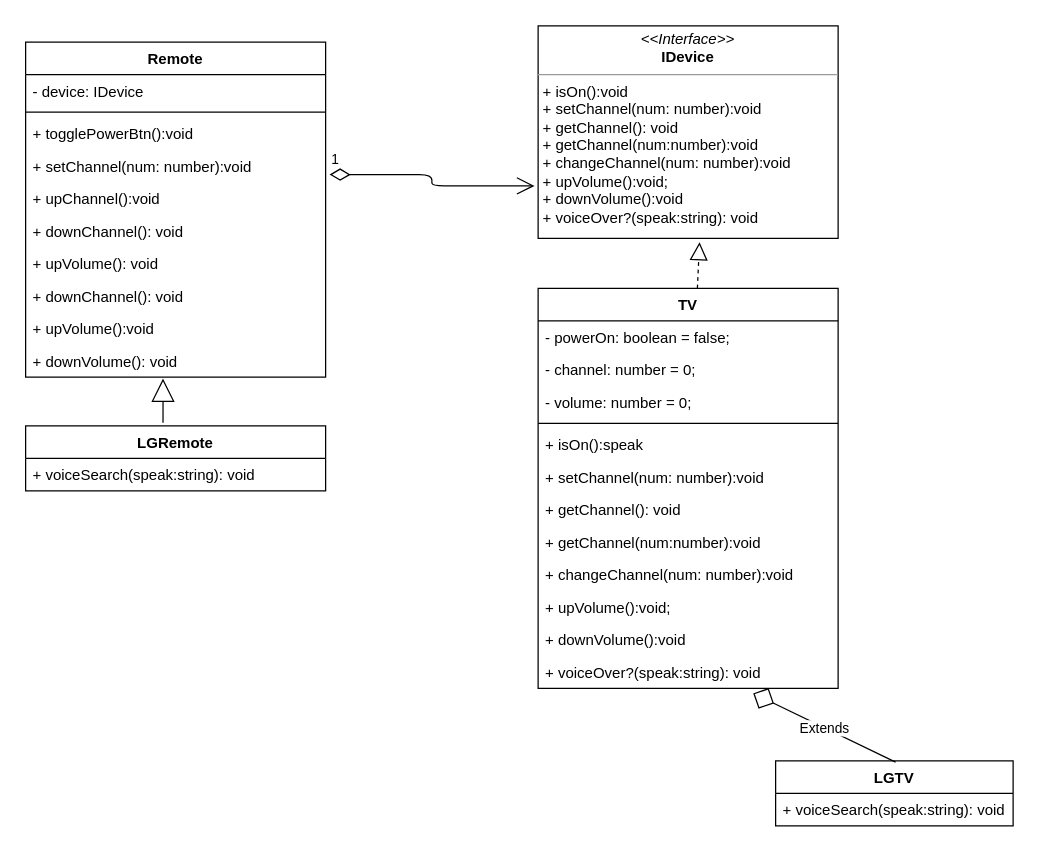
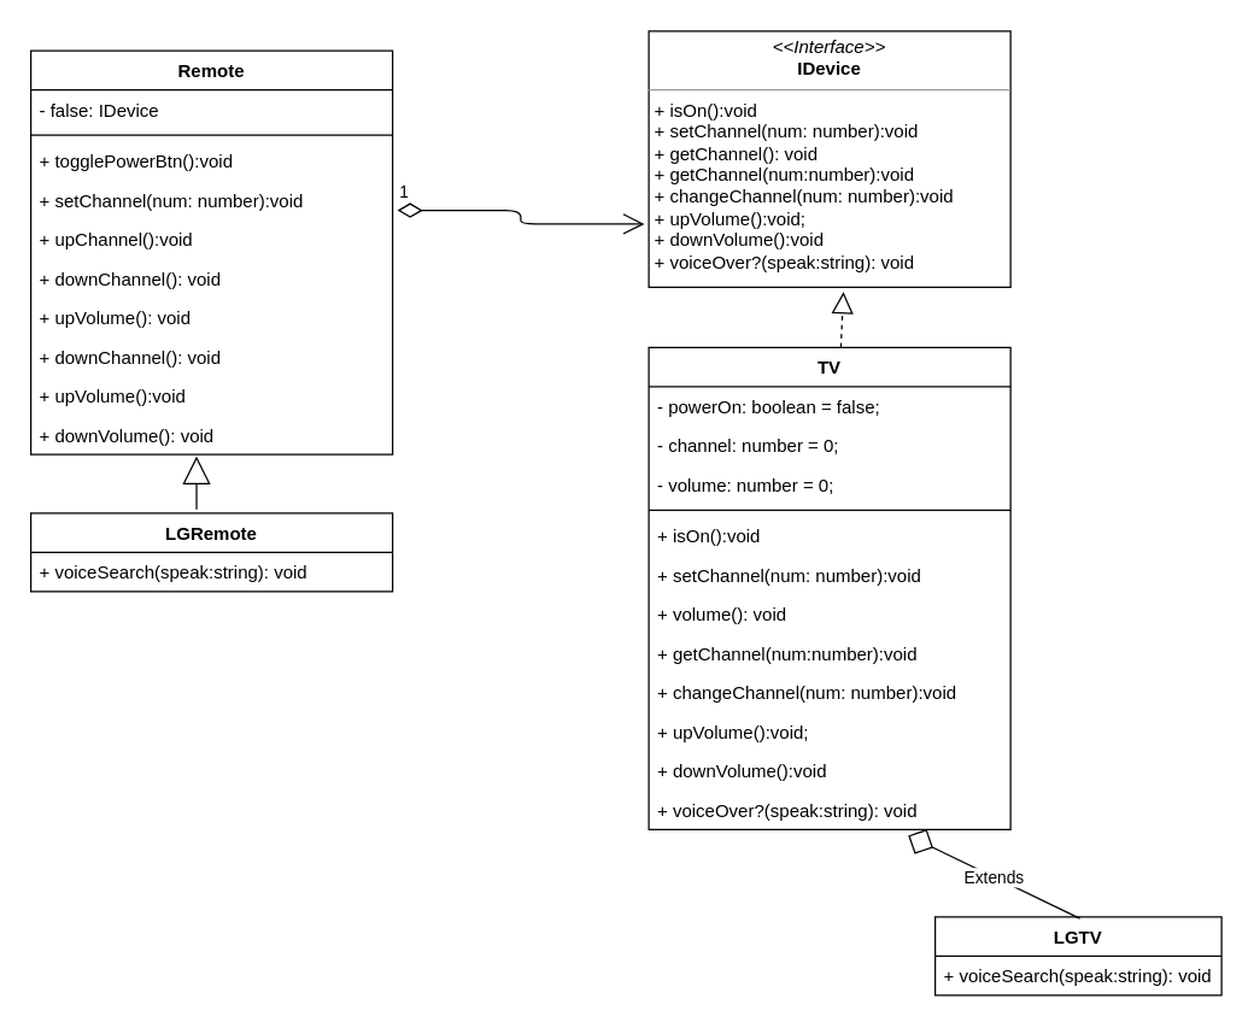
- <mxCell id="19" value="- device: IDevice" style="text;strokeColor=none;fillColor=none;align=left;verticalAlign=top;spacingLeft=4;spacingRight=4;overflow=hidden;rotatable=0;points=[[0,0.5],[1,0.5]];portConstraint=eastwest;" parent="18" vertex="1"><mxGeometry y="26" width="240" height="26" as="geometry" /></mxCell>
+ <mxCell id="19" value="- false: IDevice" style="text;strokeColor=none;fillColor=none;align=left;verticalAlign=top;spacingLeft=4;spacingRight=4;overflow=hidden;rotatable=0;points=[[0,0.5],[1,0.5]];portConstraint=eastwest;" parent="18" vertex="1"><mxGeometry y="26" width="240" height="26" as="geometry" /></mxCell>
- <mxCell id="8" value="+ isOn():speak" style="text;strokeColor=none;fillColor=none;align=left;verticalAlign=top;spacingLeft=4;spacingRight=4;overflow=hidden;rotatable=0;points=[[0,0.5],[1,0.5]];portConstraint=eastwest;" parent="3" vertex="1"><mxGeometry y="112" width="240" height="26" as="geometry" /></mxCell>
+ <mxCell id="8" value="+ isOn():void" style="text;strokeColor=none;fillColor=none;align=left;verticalAlign=top;spacingLeft=4;spacingRight=4;overflow=hidden;rotatable=0;points=[[0,0.5],[1,0.5]];portConstraint=eastwest;" parent="3" vertex="1"><mxGeometry y="112" width="240" height="26" as="geometry" /></mxCell>
- <mxCell id="10" value="+ getChannel(): void&#10;" style="text;strokeColor=none;fillColor=none;align=left;verticalAlign=top;spacingLeft=4;spacingRight=4;overflow=hidden;rotatable=0;points=[[0,0.5],[1,0.5]];portConstraint=eastwest;" parent="3" vertex="1"><mxGeometry y="164" width="240" height="26" as="geometry" /></mxCell>
+ <mxCell id="10" value="+ volume(): void&#10;" style="text;strokeColor=none;fillColor=none;align=left;verticalAlign=top;spacingLeft=4;spacingRight=4;overflow=hidden;rotatable=0;points=[[0,0.5],[1,0.5]];portConstraint=eastwest;" parent="3" vertex="1"><mxGeometry y="164" width="240" height="26" as="geometry" /></mxCell>
